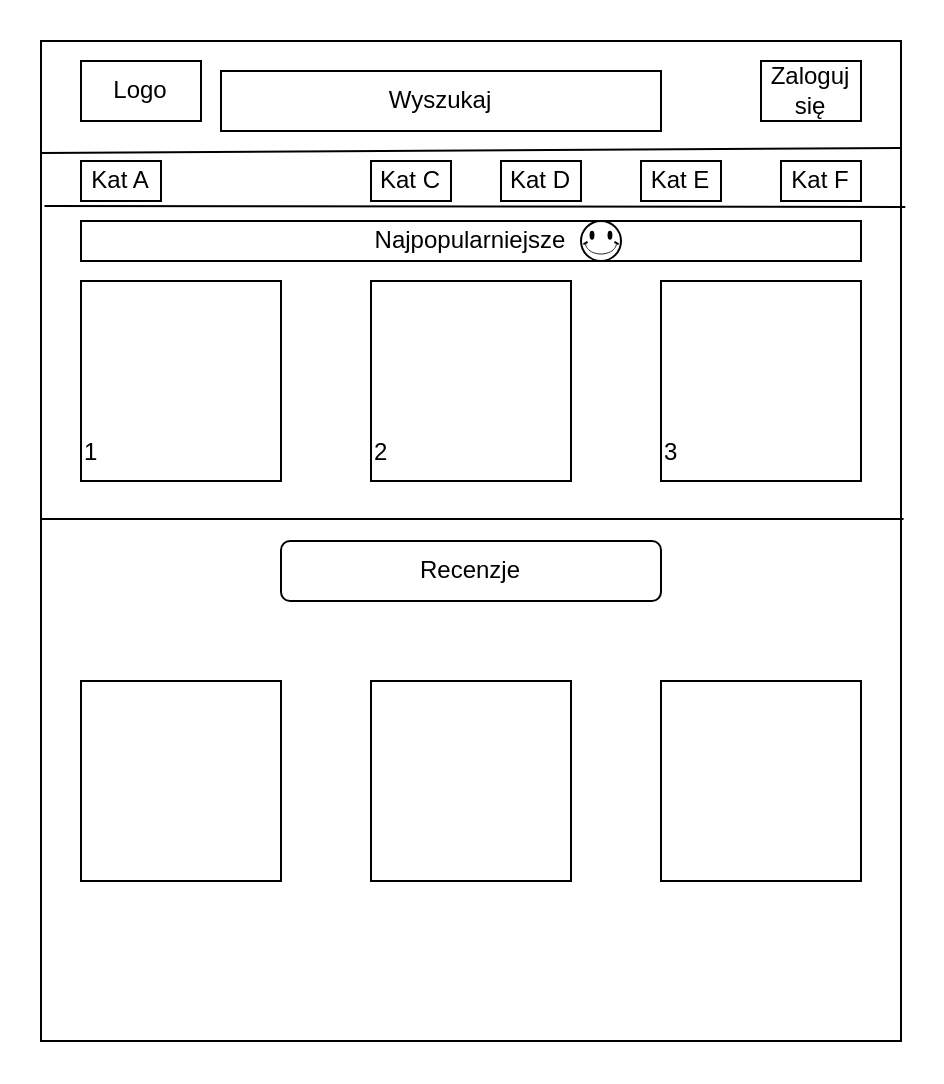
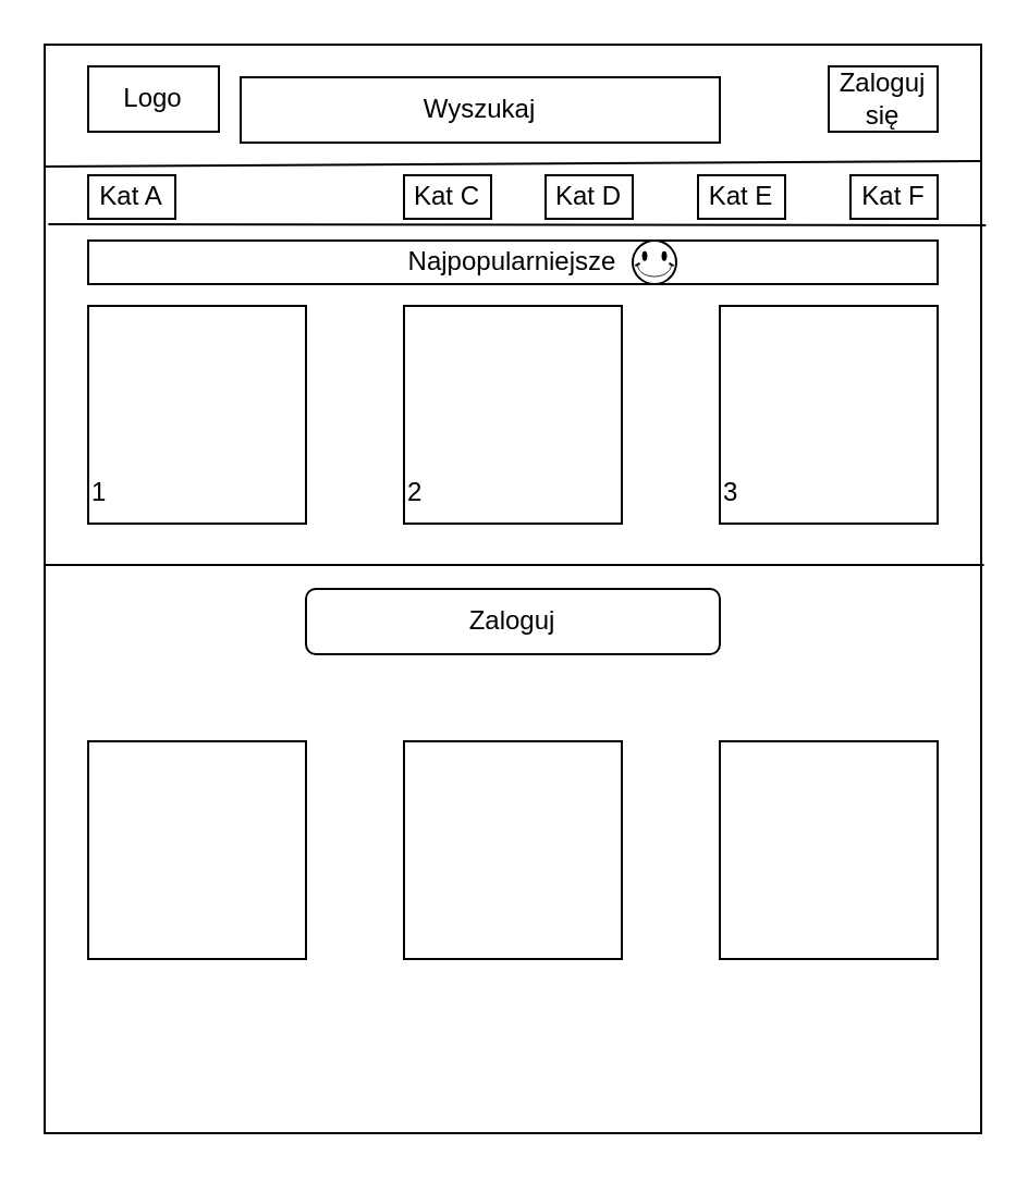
- <mxCell id="19" value="Recenzje" style="rounded=1;whiteSpace=wrap;html=1;" vertex="1" parent="1"><mxGeometry x="140" y="270" width="190" height="30" as="geometry" /></mxCell>
+ <mxCell id="19" value="Zaloguj" style="rounded=1;whiteSpace=wrap;html=1;" vertex="1" parent="1"><mxGeometry x="140" y="270" width="190" height="30" as="geometry" /></mxCell>
